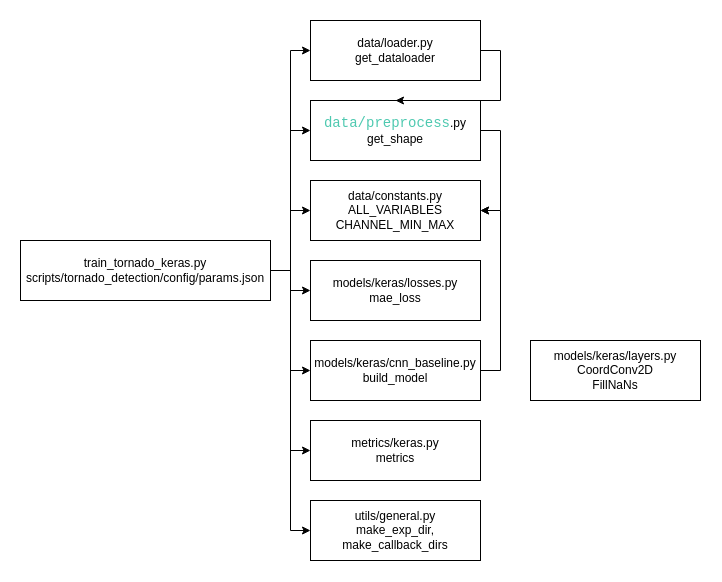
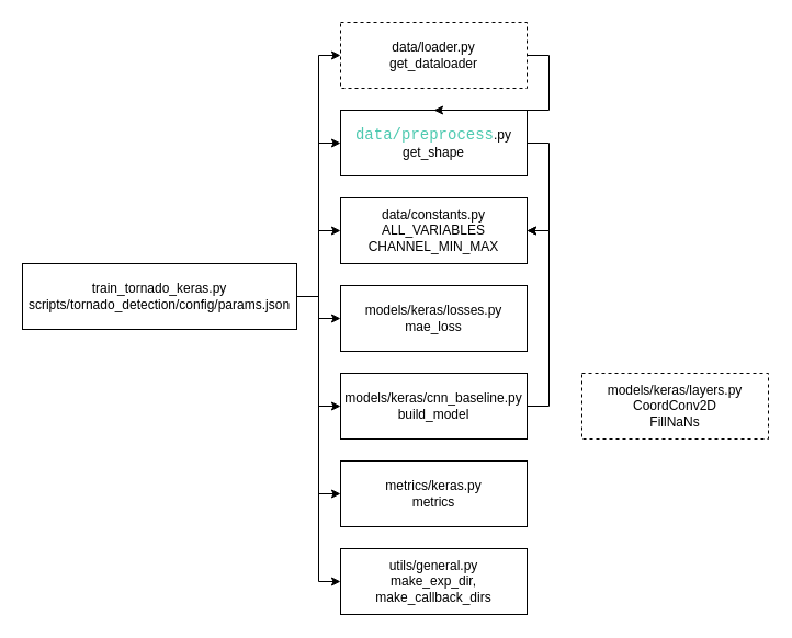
- <mxCell id="15" value="&lt;div&gt;data/l&lt;span style=&quot;background-color: initial;&quot;&gt;oader.py&lt;/span&gt;&lt;/div&gt;&lt;div&gt;&lt;span style=&quot;background-color: initial;&quot;&gt;get_dataloader&lt;/span&gt;&lt;/div&gt;" style="rounded=0;whiteSpace=wrap;html=1;" vertex="1" parent="1"><mxGeometry x="310" y="20" width="170" height="60" as="geometry" /></mxCell>
+ <mxCell id="15" value="&lt;div&gt;data/l&lt;span style=&quot;background-color: initial;&quot;&gt;oader.py&lt;/span&gt;&lt;/div&gt;&lt;div&gt;&lt;span style=&quot;background-color: initial;&quot;&gt;get_dataloader&lt;/span&gt;&lt;/div&gt;" style="rounded=0;whiteSpace=wrap;html=1;dashed=1;" vertex="1" parent="1"><mxGeometry x="310" y="20" width="170" height="60" as="geometry" /></mxCell>
- <mxCell id="20" value="models/keras/layers.py&lt;div&gt;CoordConv2D&lt;/div&gt;&lt;div&gt;FillNaNs&lt;/div&gt;" style="rounded=0;whiteSpace=wrap;html=1;" vertex="1" parent="1"><mxGeometry x="530" y="340" width="170" height="60" as="geometry" /></mxCell>
+ <mxCell id="20" value="models/keras/layers.py&lt;div&gt;CoordConv2D&lt;/div&gt;&lt;div&gt;FillNaNs&lt;/div&gt;" style="rounded=0;whiteSpace=wrap;html=1;dashed=1;" vertex="1" parent="1"><mxGeometry x="530" y="340" width="170" height="60" as="geometry" /></mxCell>
